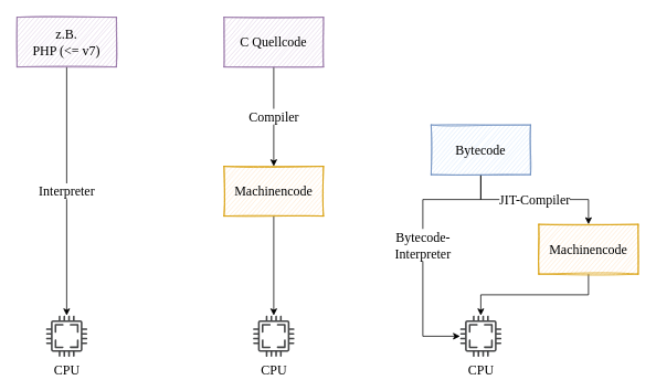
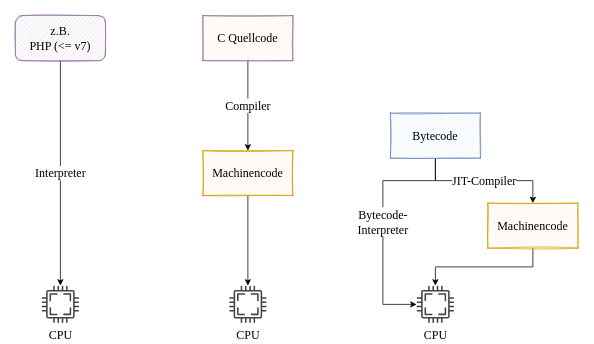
- <mxCell id="14" value="z.B. &lt;br&gt;PHP (&amp;lt;= v7)" style="rounded=0;whiteSpace=wrap;html=1;sketch=1;fillColor=#e1d5e7;strokeColor=#9673a6;fontSize=16;fontFamily=Comic Sans MS;" parent="1" vertex="1"><mxGeometry x="20" y="20" width="120" height="60" as="geometry" /></mxCell>
+ <mxCell id="14" value="z.B. &lt;br&gt;PHP (&amp;lt;= v7)" style="whiteSpace=wrap;html=1;sketch=1;fillColor=#e1d5e7;strokeColor=#9673a6;fontSize=16;fontFamily=Comic Sans MS;rounded=1;" parent="1" vertex="1"><mxGeometry x="20" y="20" width="120" height="60" as="geometry" /></mxCell>
- <mxCell id="8" value="C Quellcode" style="rounded=0;whiteSpace=wrap;html=1;sketch=1;fillColor=#e1d5e7;strokeColor=#9673a6;fontSize=16;fontFamily=Comic Sans MS;" parent="1" vertex="1"><mxGeometry x="270" y="20" width="120" height="60" as="geometry" /></mxCell>
+ <mxCell id="8" value="C Quellcode" style="rounded=0;whiteSpace=wrap;html=1;sketch=1;fillColor=#ffe6cc;strokeColor=#9673a6;fontSize=16;fontFamily=Comic Sans MS;" parent="1" vertex="1"><mxGeometry x="270" y="20" width="120" height="60" as="geometry" /></mxCell>
